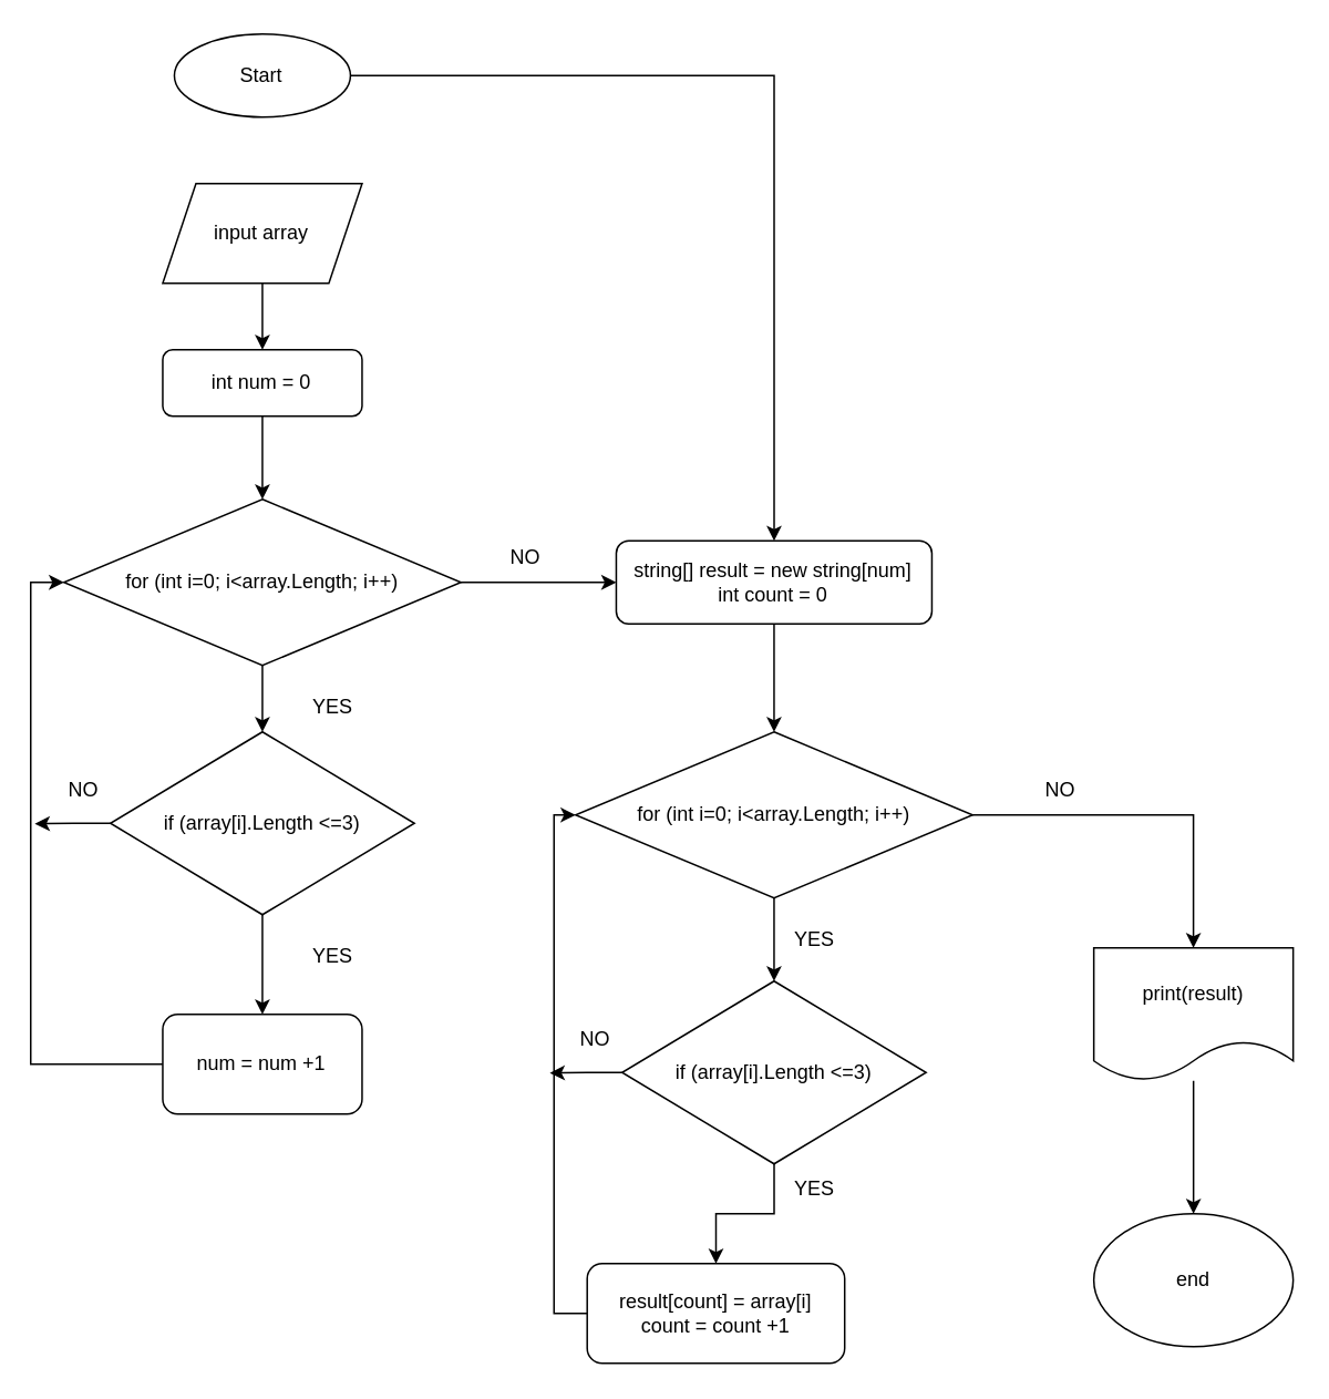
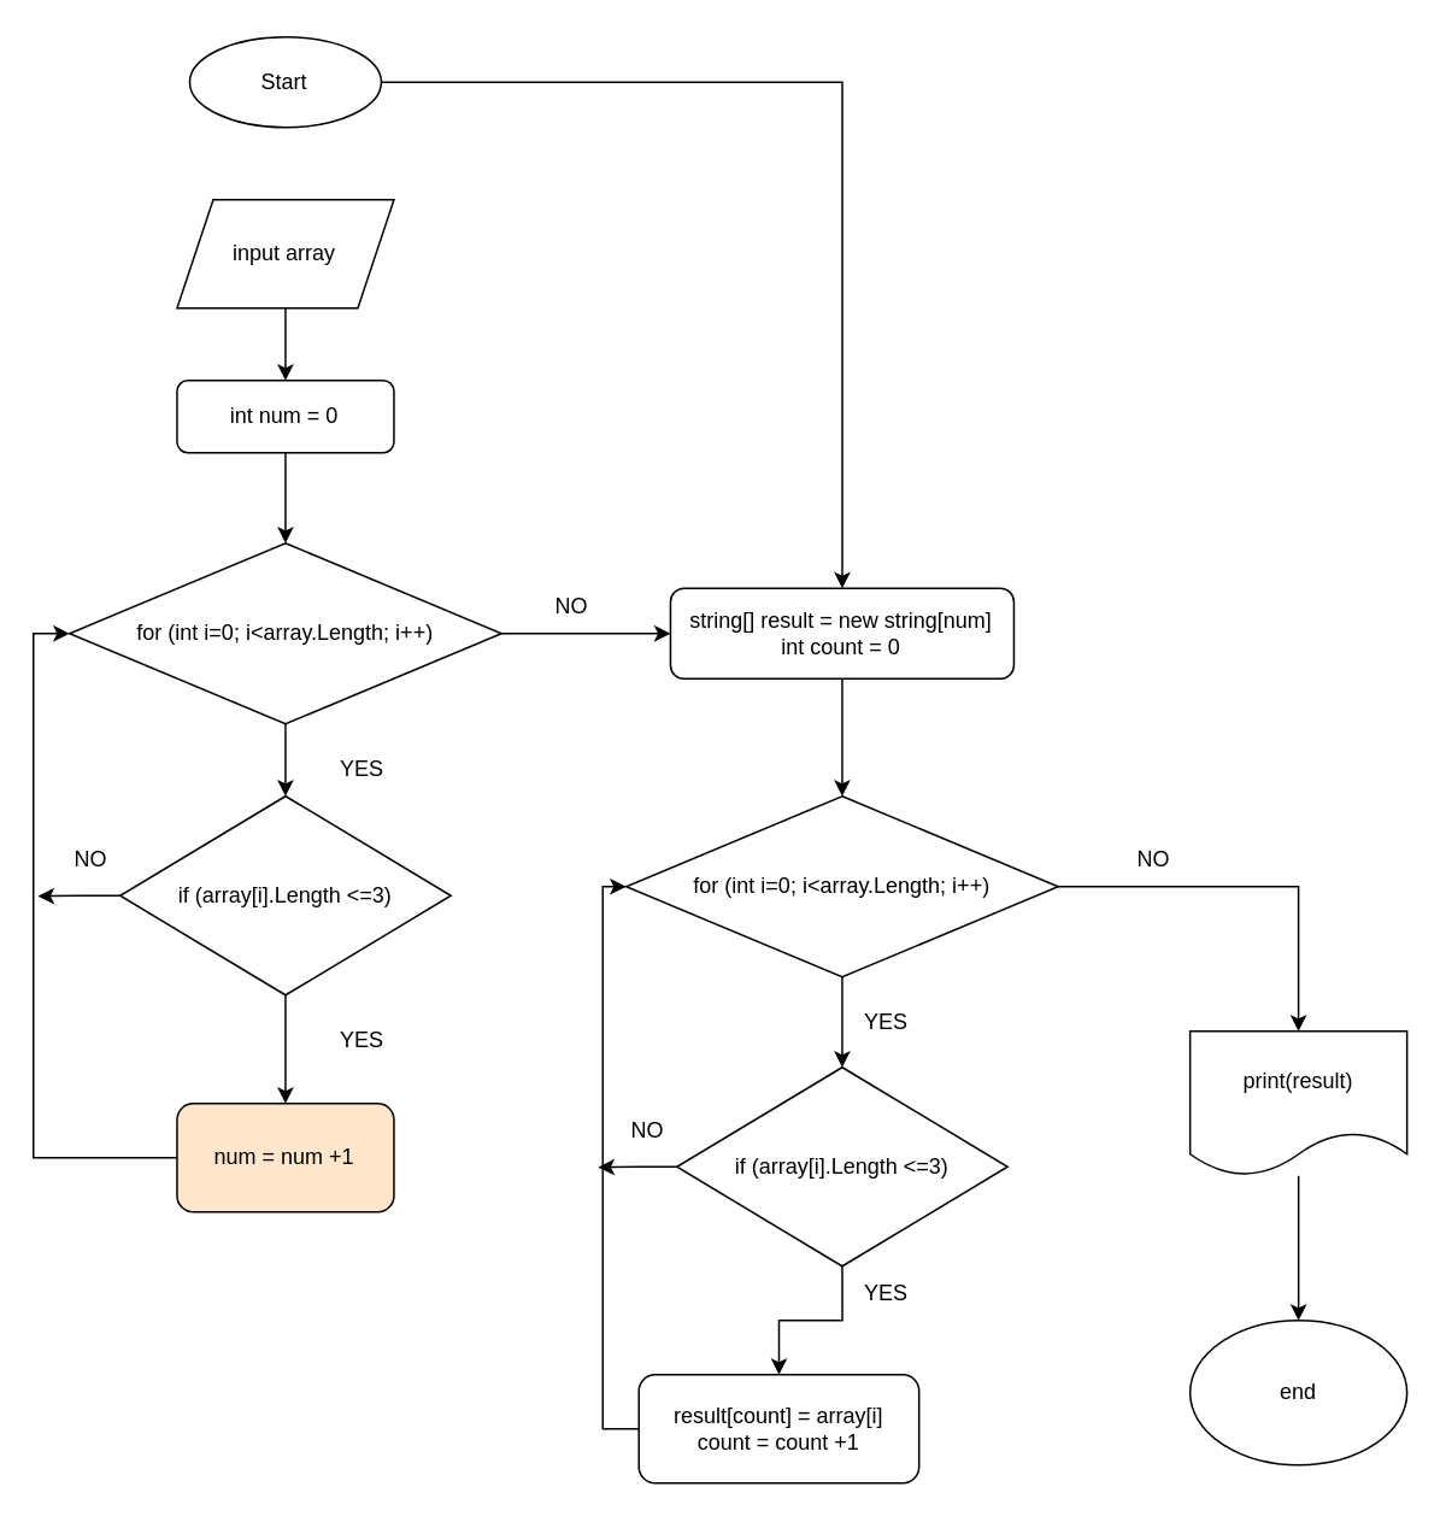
- <mxCell id="17" value="num = num +1" style="rounded=1;whiteSpace=wrap;html=1;" vertex="1" parent="1"><mxGeometry x="97.47" y="610" width="120" height="60" as="geometry" /></mxCell>
+ <mxCell id="17" value="num = num +1" style="rounded=1;whiteSpace=wrap;html=1;fillColor=#ffe6cc;" vertex="1" parent="1"><mxGeometry x="97.47" y="610" width="120" height="60" as="geometry" /></mxCell>
